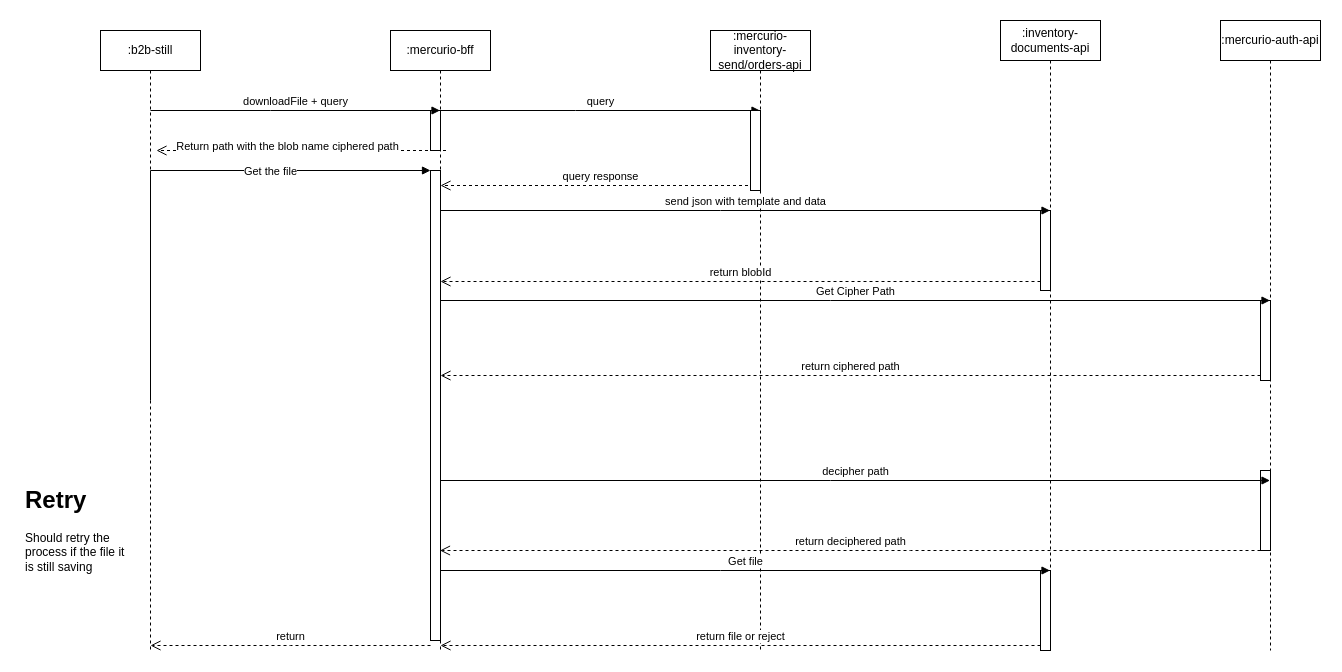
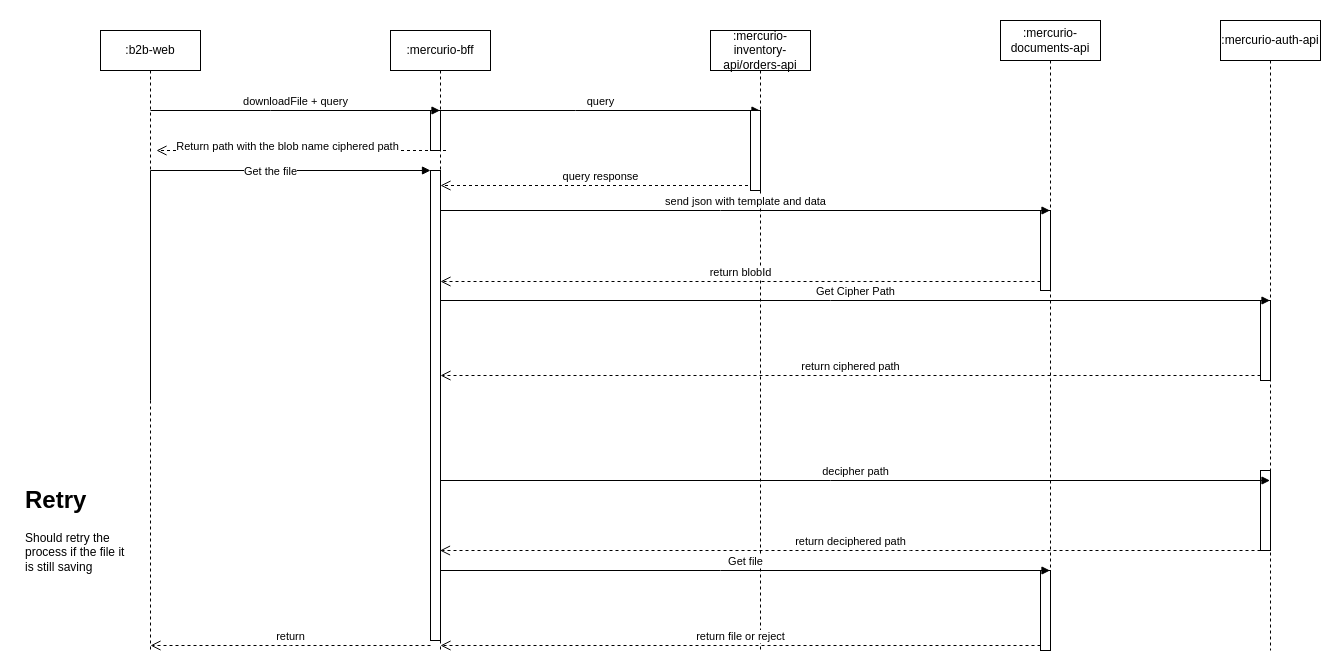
- <mxCell id="9" value=":inventory-documents-api" style="shape=umlLifeline;perimeter=lifelinePerimeter;whiteSpace=wrap;html=1;container=0;dropTarget=0;collapsible=0;recursiveResize=0;outlineConnect=0;portConstraint=eastwest;newEdgeStyle={&quot;edgeStyle&quot;:&quot;elbowEdgeStyle&quot;,&quot;elbow&quot;:&quot;vertical&quot;,&quot;curved&quot;:0,&quot;rounded&quot;:0};" vertex="1" parent="1"><mxGeometry x="1000" y="20" width="100" height="630" as="geometry" /></mxCell>
+ <mxCell id="9" value=":mercurio-documents-api" style="shape=umlLifeline;perimeter=lifelinePerimeter;whiteSpace=wrap;html=1;container=0;dropTarget=0;collapsible=0;recursiveResize=0;outlineConnect=0;portConstraint=eastwest;newEdgeStyle={&quot;edgeStyle&quot;:&quot;elbowEdgeStyle&quot;,&quot;elbow&quot;:&quot;vertical&quot;,&quot;curved&quot;:0,&quot;rounded&quot;:0};" vertex="1" parent="1"><mxGeometry x="1000" y="20" width="100" height="630" as="geometry" /></mxCell>
- <mxCell id="2" value=":b2b-still" style="shape=umlLifeline;perimeter=lifelinePerimeter;whiteSpace=wrap;html=1;container=0;dropTarget=0;collapsible=0;recursiveResize=0;outlineConnect=0;portConstraint=eastwest;newEdgeStyle={&quot;edgeStyle&quot;:&quot;elbowEdgeStyle&quot;,&quot;elbow&quot;:&quot;vertical&quot;,&quot;curved&quot;:0,&quot;rounded&quot;:0};" vertex="1" parent="1"><mxGeometry x="100" y="30" width="100" height="620" as="geometry" /></mxCell>
+ <mxCell id="2" value=":b2b-web" style="shape=umlLifeline;perimeter=lifelinePerimeter;whiteSpace=wrap;html=1;container=0;dropTarget=0;collapsible=0;recursiveResize=0;outlineConnect=0;portConstraint=eastwest;newEdgeStyle={&quot;edgeStyle&quot;:&quot;elbowEdgeStyle&quot;,&quot;elbow&quot;:&quot;vertical&quot;,&quot;curved&quot;:0,&quot;rounded&quot;:0};" vertex="1" parent="1"><mxGeometry x="100" y="30" width="100" height="620" as="geometry" /></mxCell>
- <mxCell id="17" value=":mercurio-inventory-send/orders-api" style="shape=umlLifeline;perimeter=lifelinePerimeter;whiteSpace=wrap;html=1;container=0;dropTarget=0;collapsible=0;recursiveResize=0;outlineConnect=0;portConstraint=eastwest;newEdgeStyle={&quot;edgeStyle&quot;:&quot;elbowEdgeStyle&quot;,&quot;elbow&quot;:&quot;vertical&quot;,&quot;curved&quot;:0,&quot;rounded&quot;:0};" vertex="1" parent="1"><mxGeometry x="710" y="30" width="100" height="620" as="geometry" /></mxCell>
+ <mxCell id="17" value=":mercurio-inventory-api/orders-api" style="shape=umlLifeline;perimeter=lifelinePerimeter;whiteSpace=wrap;html=1;container=0;dropTarget=0;collapsible=0;recursiveResize=0;outlineConnect=0;portConstraint=eastwest;newEdgeStyle={&quot;edgeStyle&quot;:&quot;elbowEdgeStyle&quot;,&quot;elbow&quot;:&quot;vertical&quot;,&quot;curved&quot;:0,&quot;rounded&quot;:0};" vertex="1" parent="1"><mxGeometry x="710" y="30" width="100" height="620" as="geometry" /></mxCell>
